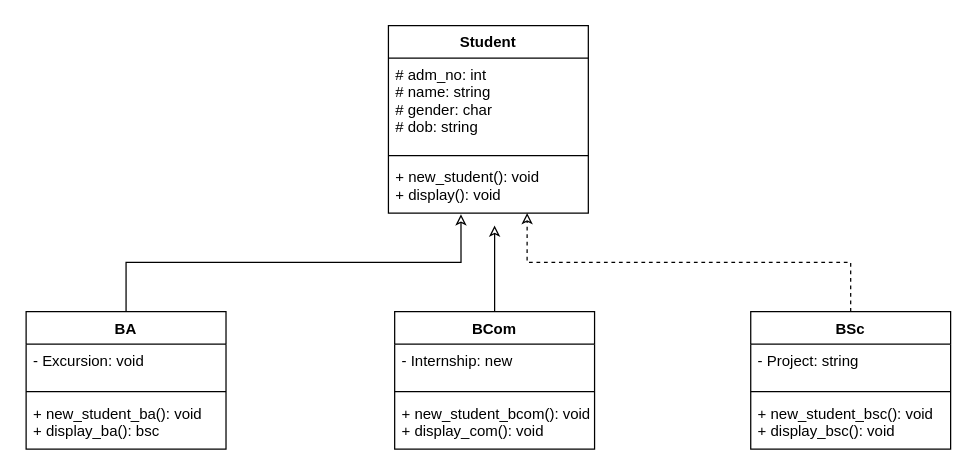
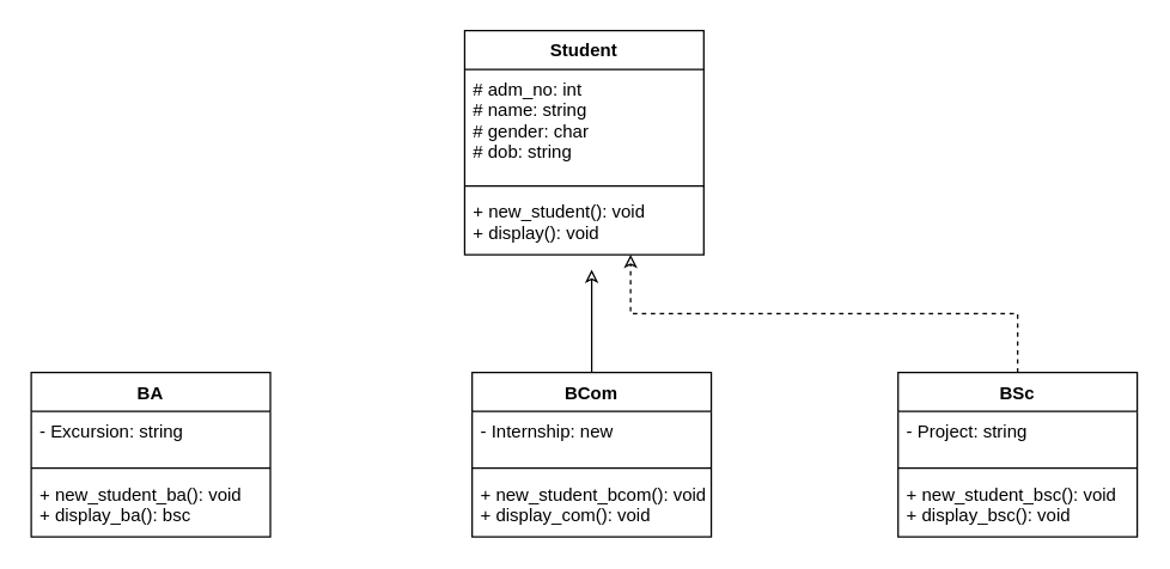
- <mxCell id="6" style="edgeStyle=orthogonalEdgeStyle;rounded=0;orthogonalLoop=1;jettySize=auto;html=1;exitX=0.5;exitY=0;exitDx=0;exitDy=0;endArrow=classic;endFill=0;entryX=0.363;entryY=1.024;entryDx=0;entryDy=0;entryPerimeter=0;" parent="1" source="7" target="5" edge="1"><mxGeometry relative="1" as="geometry"><mxPoint x="370" y="180" as="targetPoint" /></mxGeometry></mxCell>
- <mxCell id="8" value="- Excursion: void" style="text;strokeColor=none;fillColor=none;align=left;verticalAlign=top;spacingLeft=4;spacingRight=4;overflow=hidden;rotatable=0;points=[[0,0.5],[1,0.5]];portConstraint=eastwest;" parent="7" vertex="1"><mxGeometry y="26" width="160" height="34" as="geometry" /></mxCell>
+ <mxCell id="8" value="- Excursion: string" style="text;strokeColor=none;fillColor=none;align=left;verticalAlign=top;spacingLeft=4;spacingRight=4;overflow=hidden;rotatable=0;points=[[0,0.5],[1,0.5]];portConstraint=eastwest;" parent="7" vertex="1"><mxGeometry y="26" width="160" height="34" as="geometry" /></mxCell>
